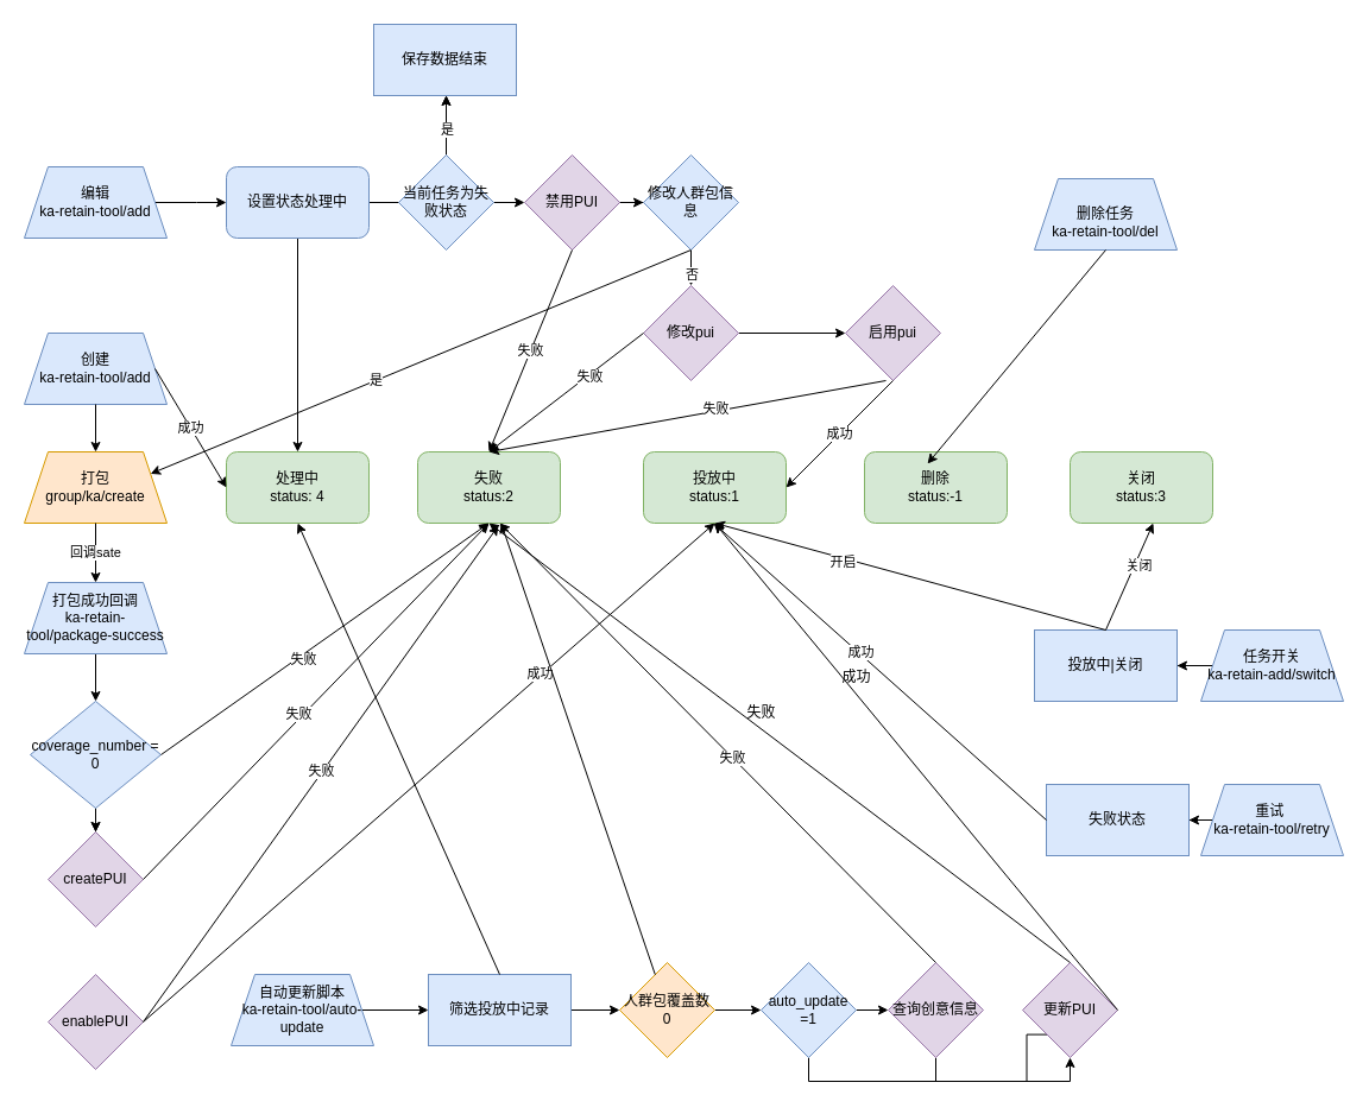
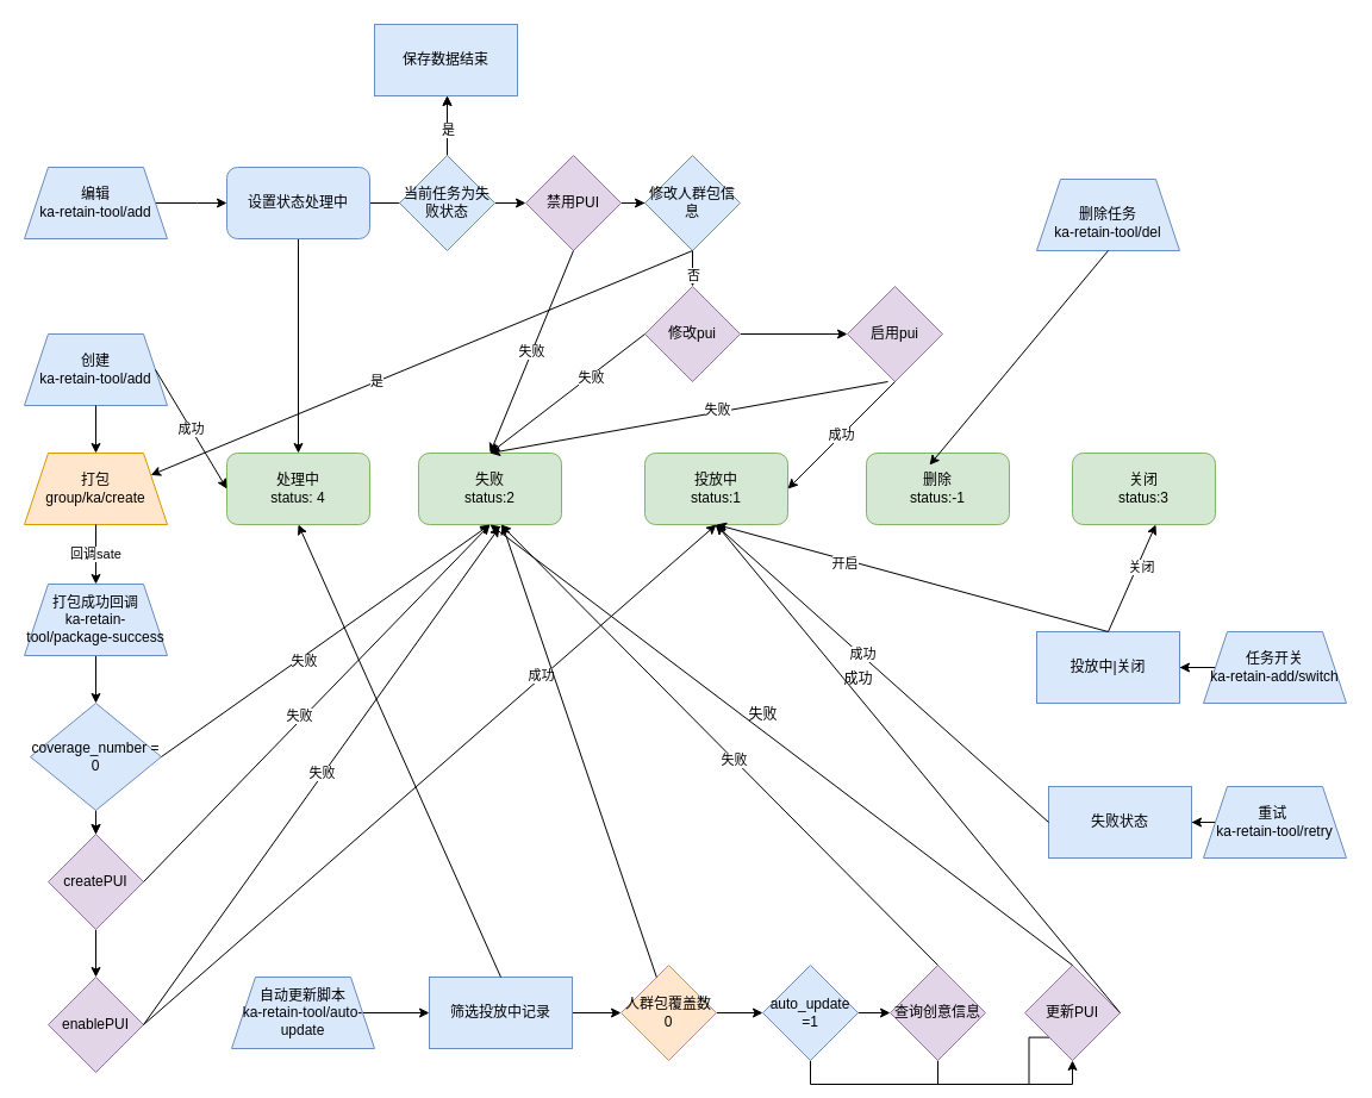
+ <mxCell id="11" value="" style="edgeStyle=orthogonalEdgeStyle;rounded=0;orthogonalLoop=1;jettySize=auto;html=1;" edge="1" parent="1" source="12" target="13"><mxGeometry relative="1" as="geometry" /></mxCell>
